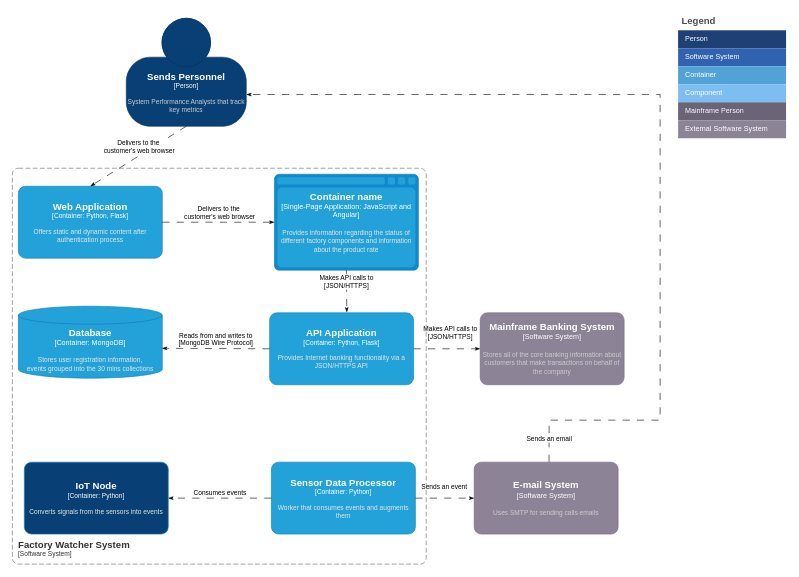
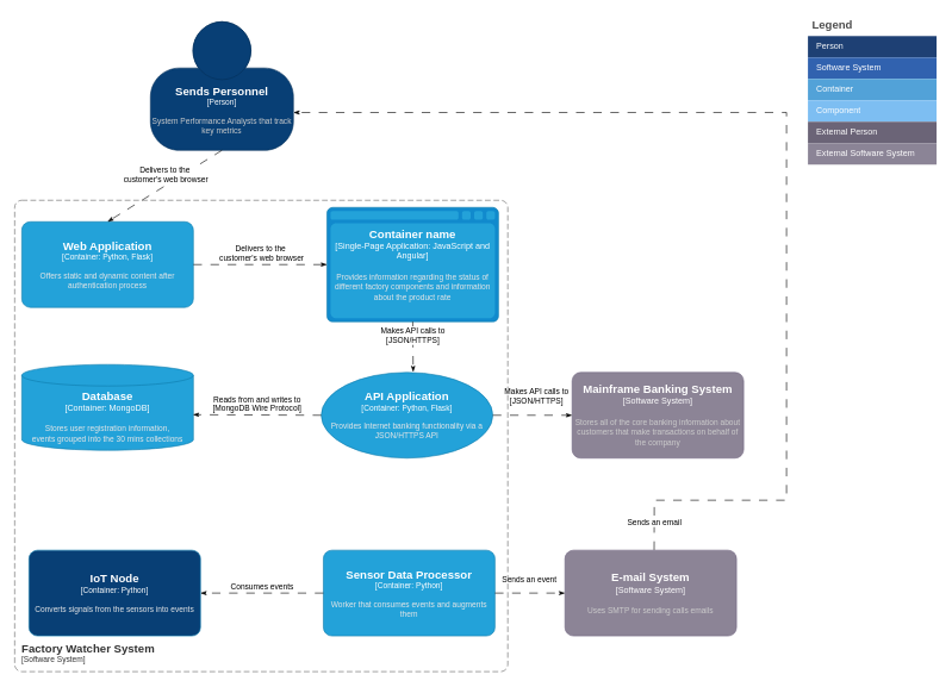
- <mxCell id="30" value="Mainframe Person" style="shape=partialRectangle;html=1;whiteSpace=wrap;connectable=0;strokeColor=inherit;overflow=hidden;fillColor=#6b6477;top=0;left=0;bottom=0;right=0;pointerEvents=1;fontSize=12;align=left;fontColor=#FFFFFF;gradientColor=none;spacingLeft=10;spacingRight=4;" parent="29" vertex="1"><mxGeometry width="180" height="30" as="geometry"><mxRectangle width="180" height="30" as="alternateBounds" /></mxGeometry></mxCell>
+ <mxCell id="30" value="External Person" style="shape=partialRectangle;html=1;whiteSpace=wrap;connectable=0;strokeColor=inherit;overflow=hidden;fillColor=#6b6477;top=0;left=0;bottom=0;right=0;pointerEvents=1;fontSize=12;align=left;fontColor=#FFFFFF;gradientColor=none;spacingLeft=10;spacingRight=4;" parent="29" vertex="1"><mxGeometry width="180" height="30" as="geometry"><mxRectangle width="180" height="30" as="alternateBounds" /></mxGeometry></mxCell>
- <mxCell id="5" value="&lt;font style=&quot;font-size: 16px&quot;&gt;&lt;b&gt;API Application&lt;/b&gt;&lt;/font&gt;&lt;div&gt;[Container: Python, Flask]&lt;/div&gt;&lt;br&gt;&lt;div&gt;&lt;font style=&quot;font-size: 11px&quot;&gt;&lt;font color=&quot;#E6E6E6&quot;&gt;Provides Internet banking functionality via a JSON/HTTPS API&lt;/font&gt;&lt;/div&gt;" style="rounded=1;whiteSpace=wrap;html=1;fontSize=11;labelBackgroundColor=none;fillColor=#23A2D9;fontColor=#ffffff;align=center;arcSize=10;strokeColor=#0E7DAD;metaEdit=1;resizable=0;points=[[0.25,0,0],[0.5,0,0],[0.75,0,0],[1,0.25,0],[1,0.5,0],[1,0.75,0],[0.75,1,0],[0.5,1,0],[0.25,1,0],[0,0.75,0],[0,0.5,0],[0,0.25,0]];" parent="1" vertex="1"><mxGeometry x="449" y="521" width="240" height="120" as="geometry" /></mxCell>
+ <mxCell id="5" value="&lt;font style=&quot;font-size: 16px&quot;&gt;&lt;b&gt;API Application&lt;/b&gt;&lt;/font&gt;&lt;div&gt;[Container: Python, Flask]&lt;/div&gt;&lt;br&gt;&lt;div&gt;&lt;font style=&quot;font-size: 11px&quot;&gt;&lt;font color=&quot;#E6E6E6&quot;&gt;Provides Internet banking functionality via a JSON/HTTPS API&lt;/font&gt;&lt;/div&gt;" style="ellipse;whiteSpace=wrap;html=1;fontSize=11;labelBackgroundColor=none;fillColor=#23A2D9;fontColor=#ffffff;align=center;arcSize=10;strokeColor=#0E7DAD;metaEdit=1;resizable=0;points=[[0.25,0,0],[0.5,0,0],[0.75,0,0],[1,0.25,0],[1,0.5,0],[1,0.75,0],[0.75,1,0],[0.5,1,0],[0.25,1,0],[0,0.75,0],[0,0.5,0],[0,0.25,0]];" parent="1" vertex="1"><mxGeometry x="449" y="521" width="240" height="120" as="geometry" /></mxCell>
